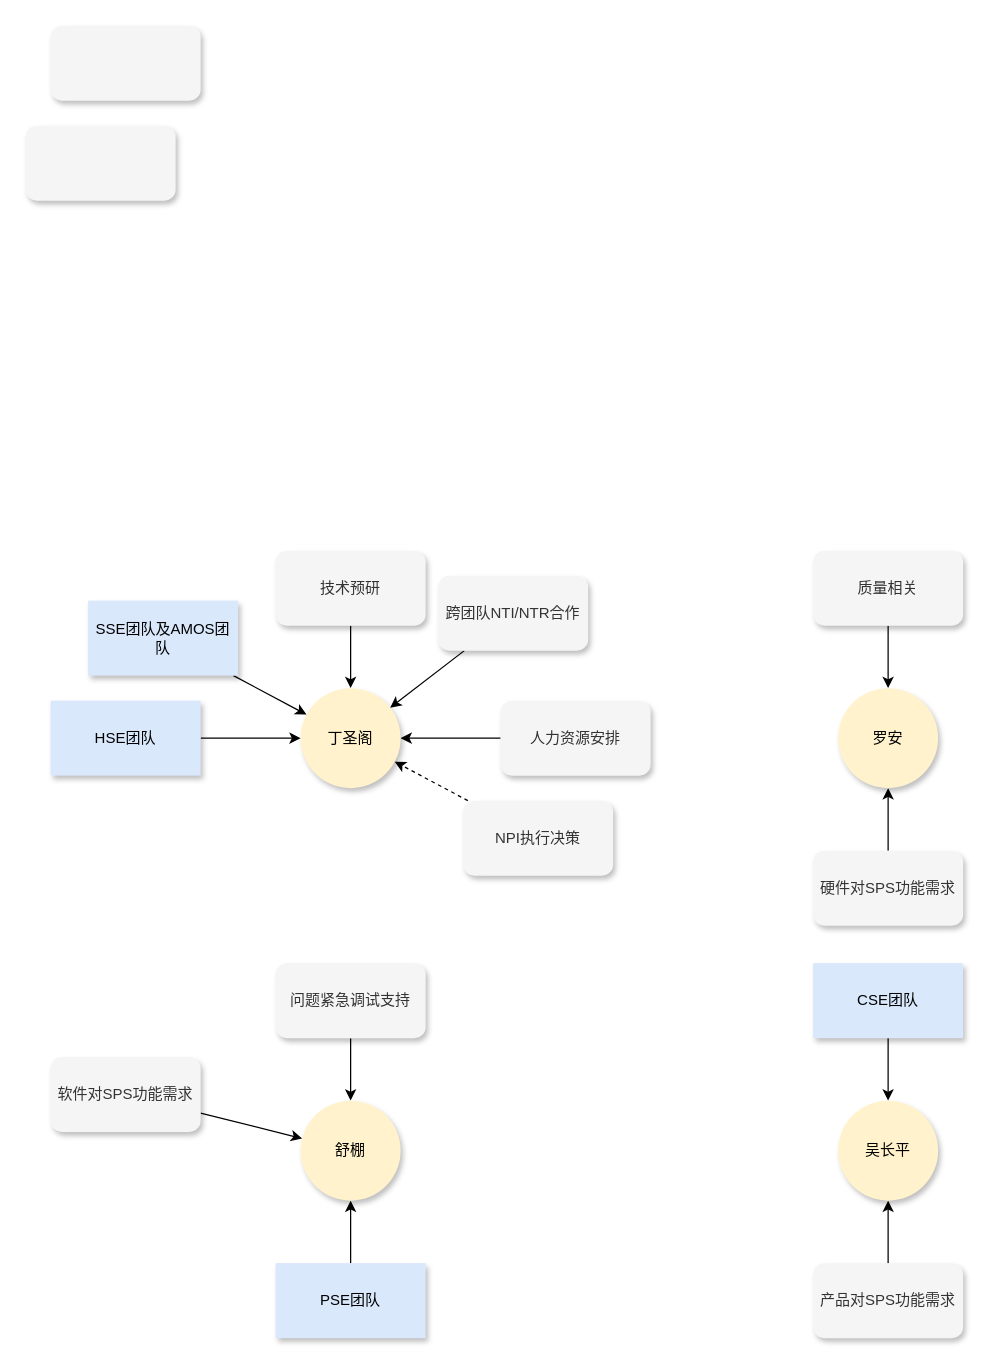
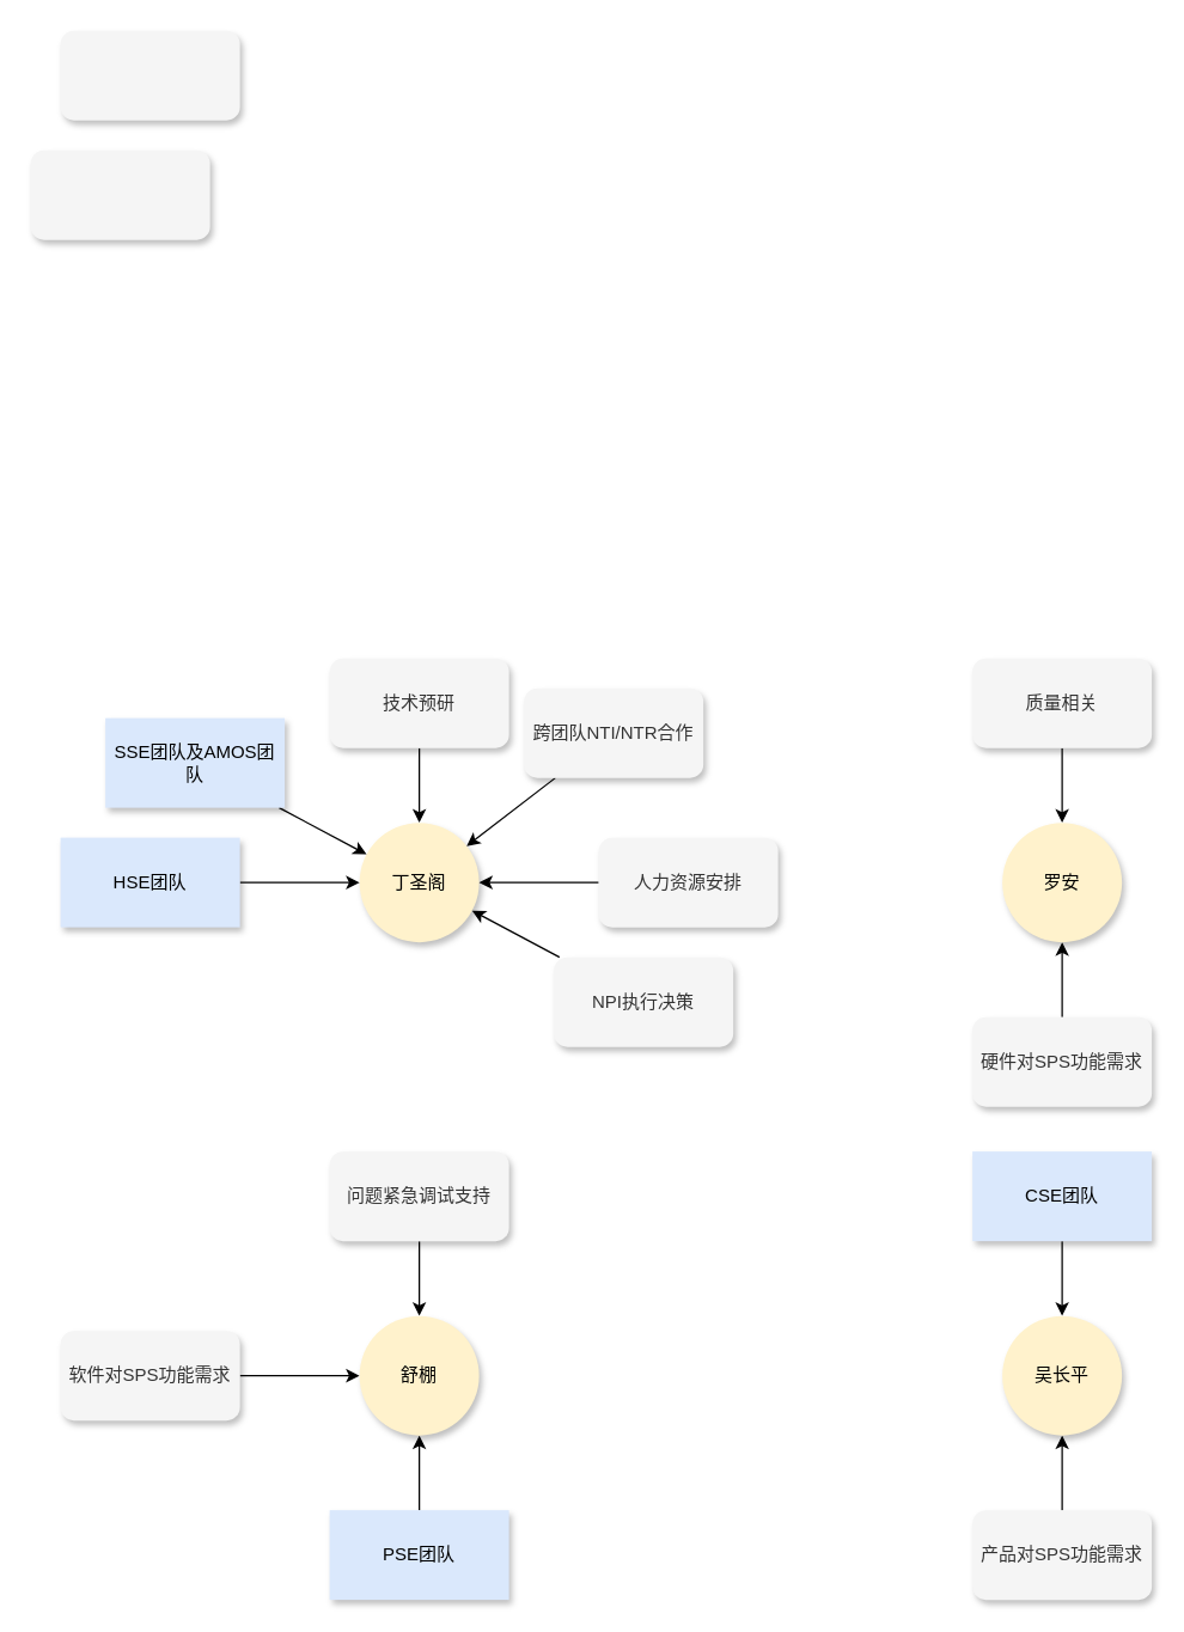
- <mxCell id="17" style="edgeStyle=none;rounded=0;orthogonalLoop=1;jettySize=auto;html=1;dashed=1;" edge="1" parent="1" source="18" target="2"><mxGeometry relative="1" as="geometry" /></mxCell>
+ <mxCell id="17" style="edgeStyle=none;rounded=0;orthogonalLoop=1;jettySize=auto;html=1;" edge="1" parent="1" source="18" target="2"><mxGeometry relative="1" as="geometry" /></mxCell>
- <mxCell id="10" value="软件对SPS功能需求" style="rounded=1;whiteSpace=wrap;html=1;shadow=1;labelBackgroundColor=none;align=center;fontColor=#333333;fillColor=#f5f5f5;strokeColor=none;" vertex="1" parent="1"><mxGeometry x="40" y="845" width="120" height="60" as="geometry" /></mxCell>
+ <mxCell id="10" value="软件对SPS功能需求" style="rounded=1;whiteSpace=wrap;html=1;shadow=1;labelBackgroundColor=none;align=center;fontColor=#333333;fillColor=#f5f5f5;strokeColor=none;" vertex="1" parent="1"><mxGeometry x="40" y="890" width="120" height="60" as="geometry" /></mxCell>
